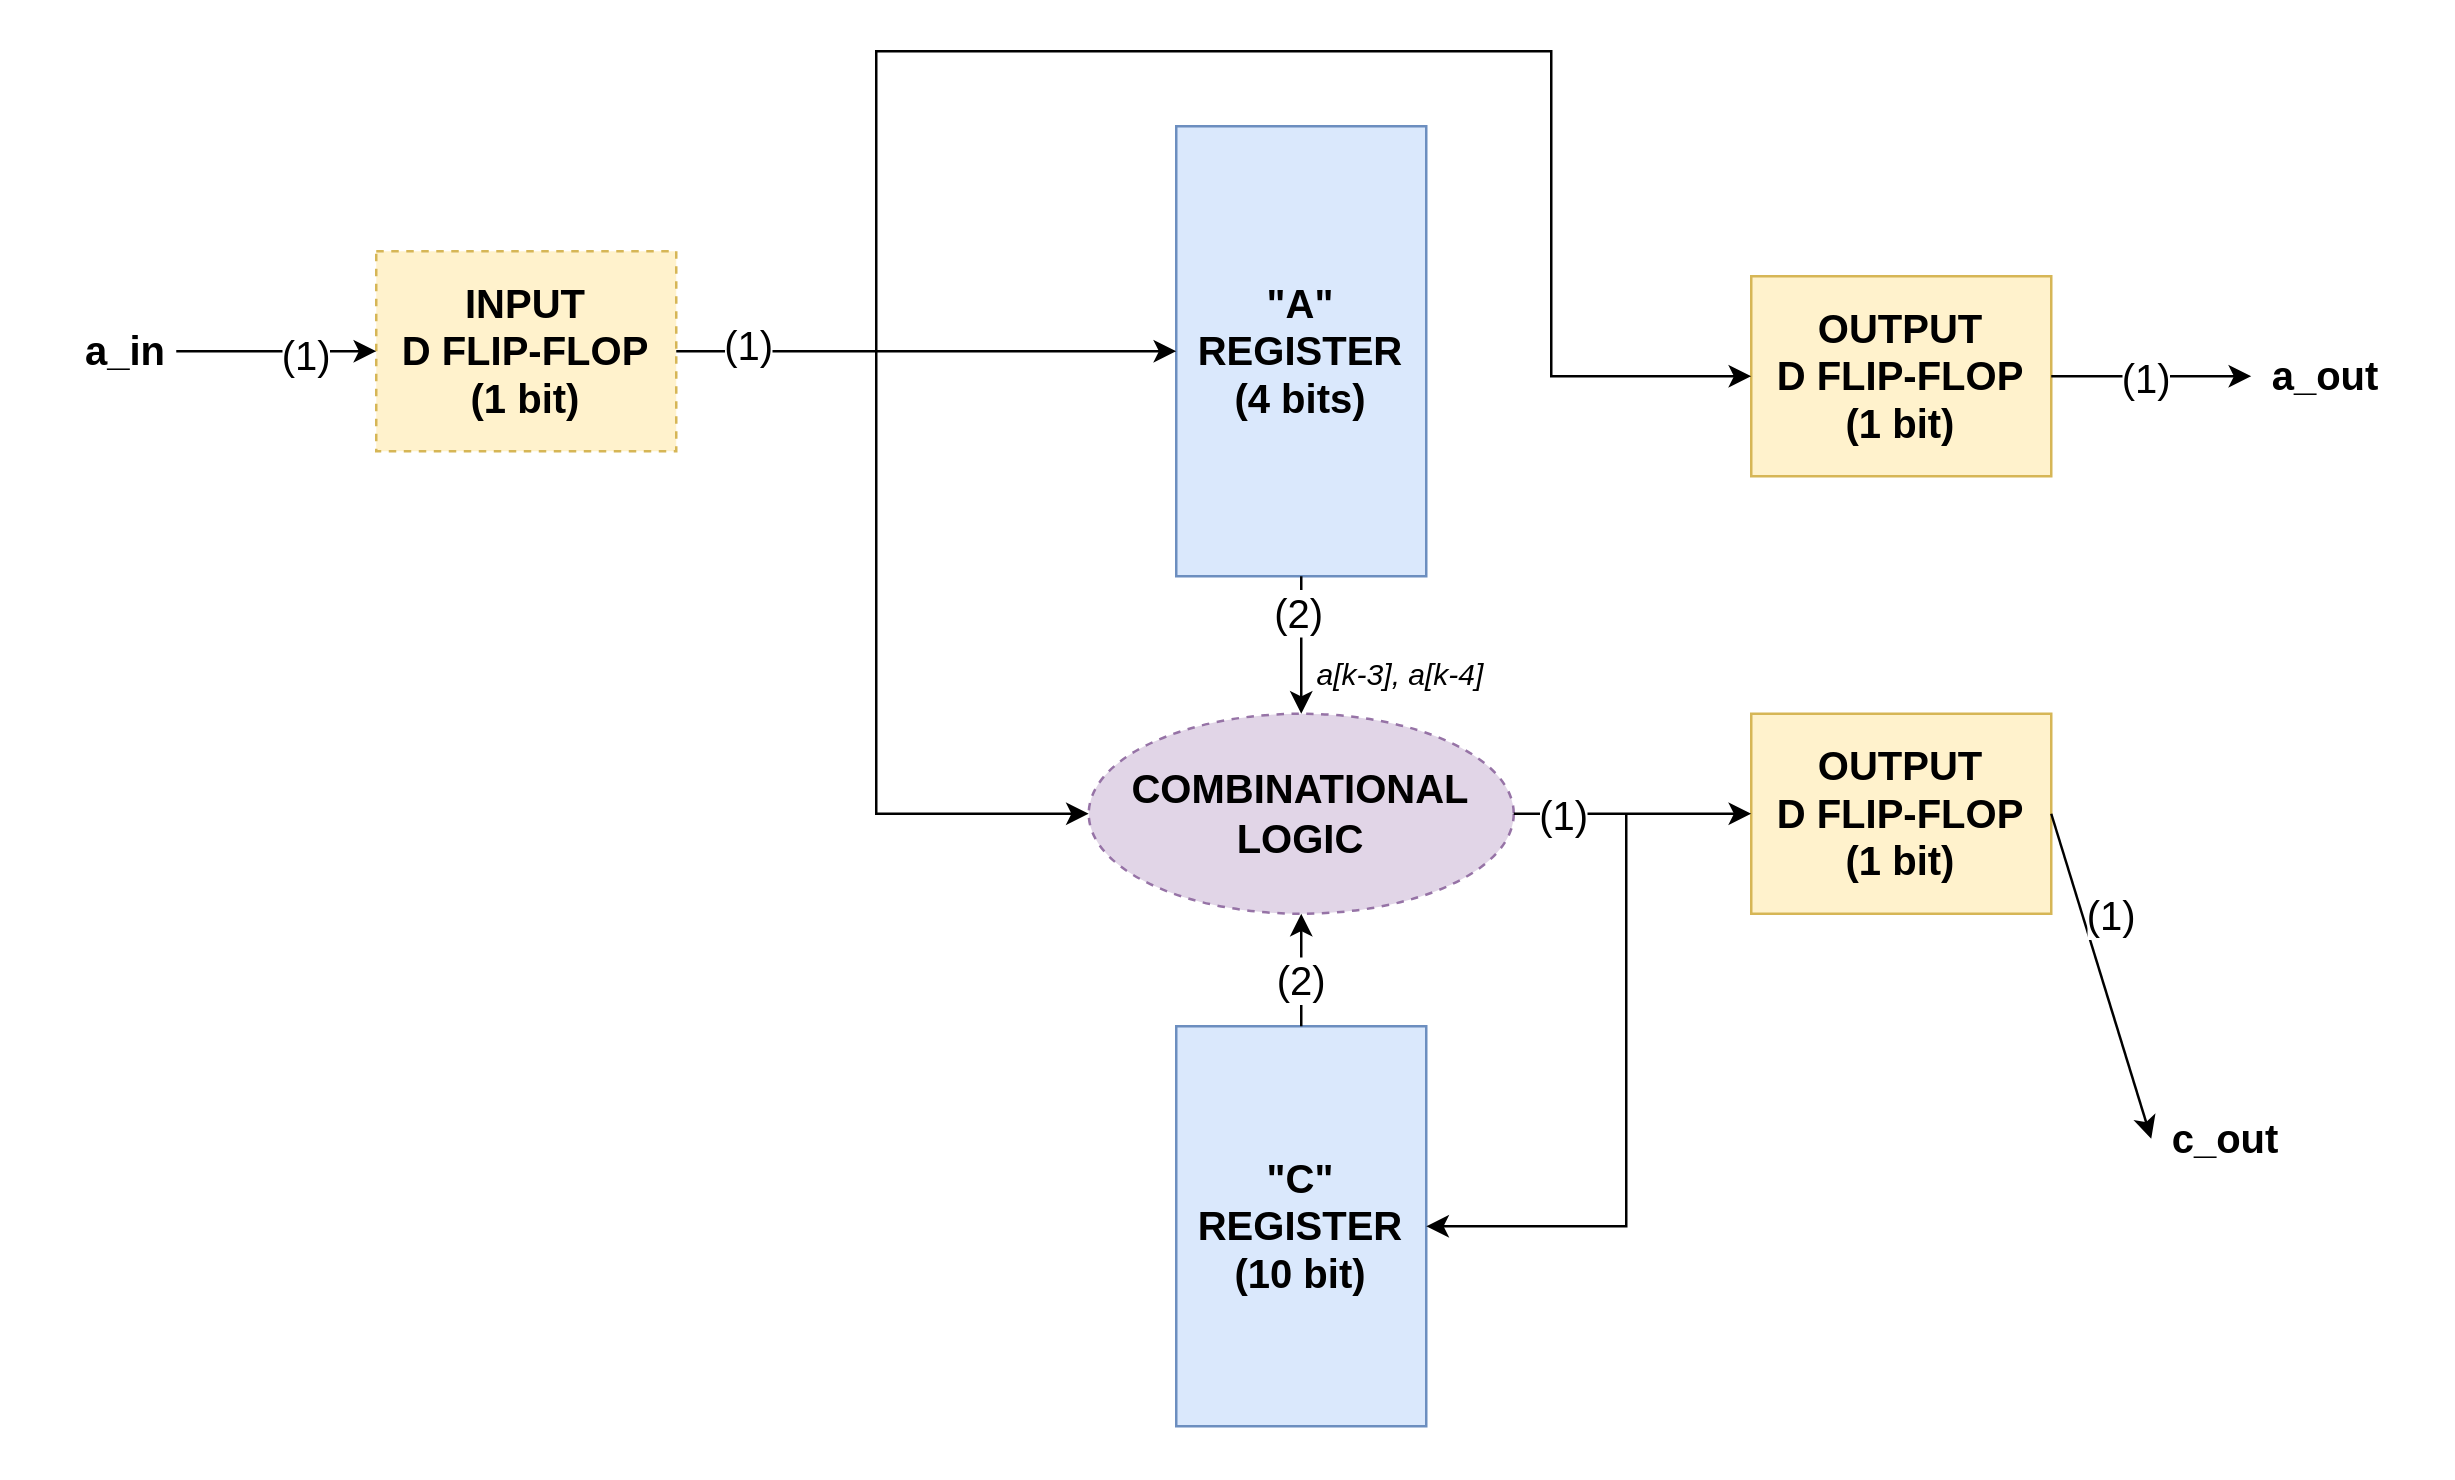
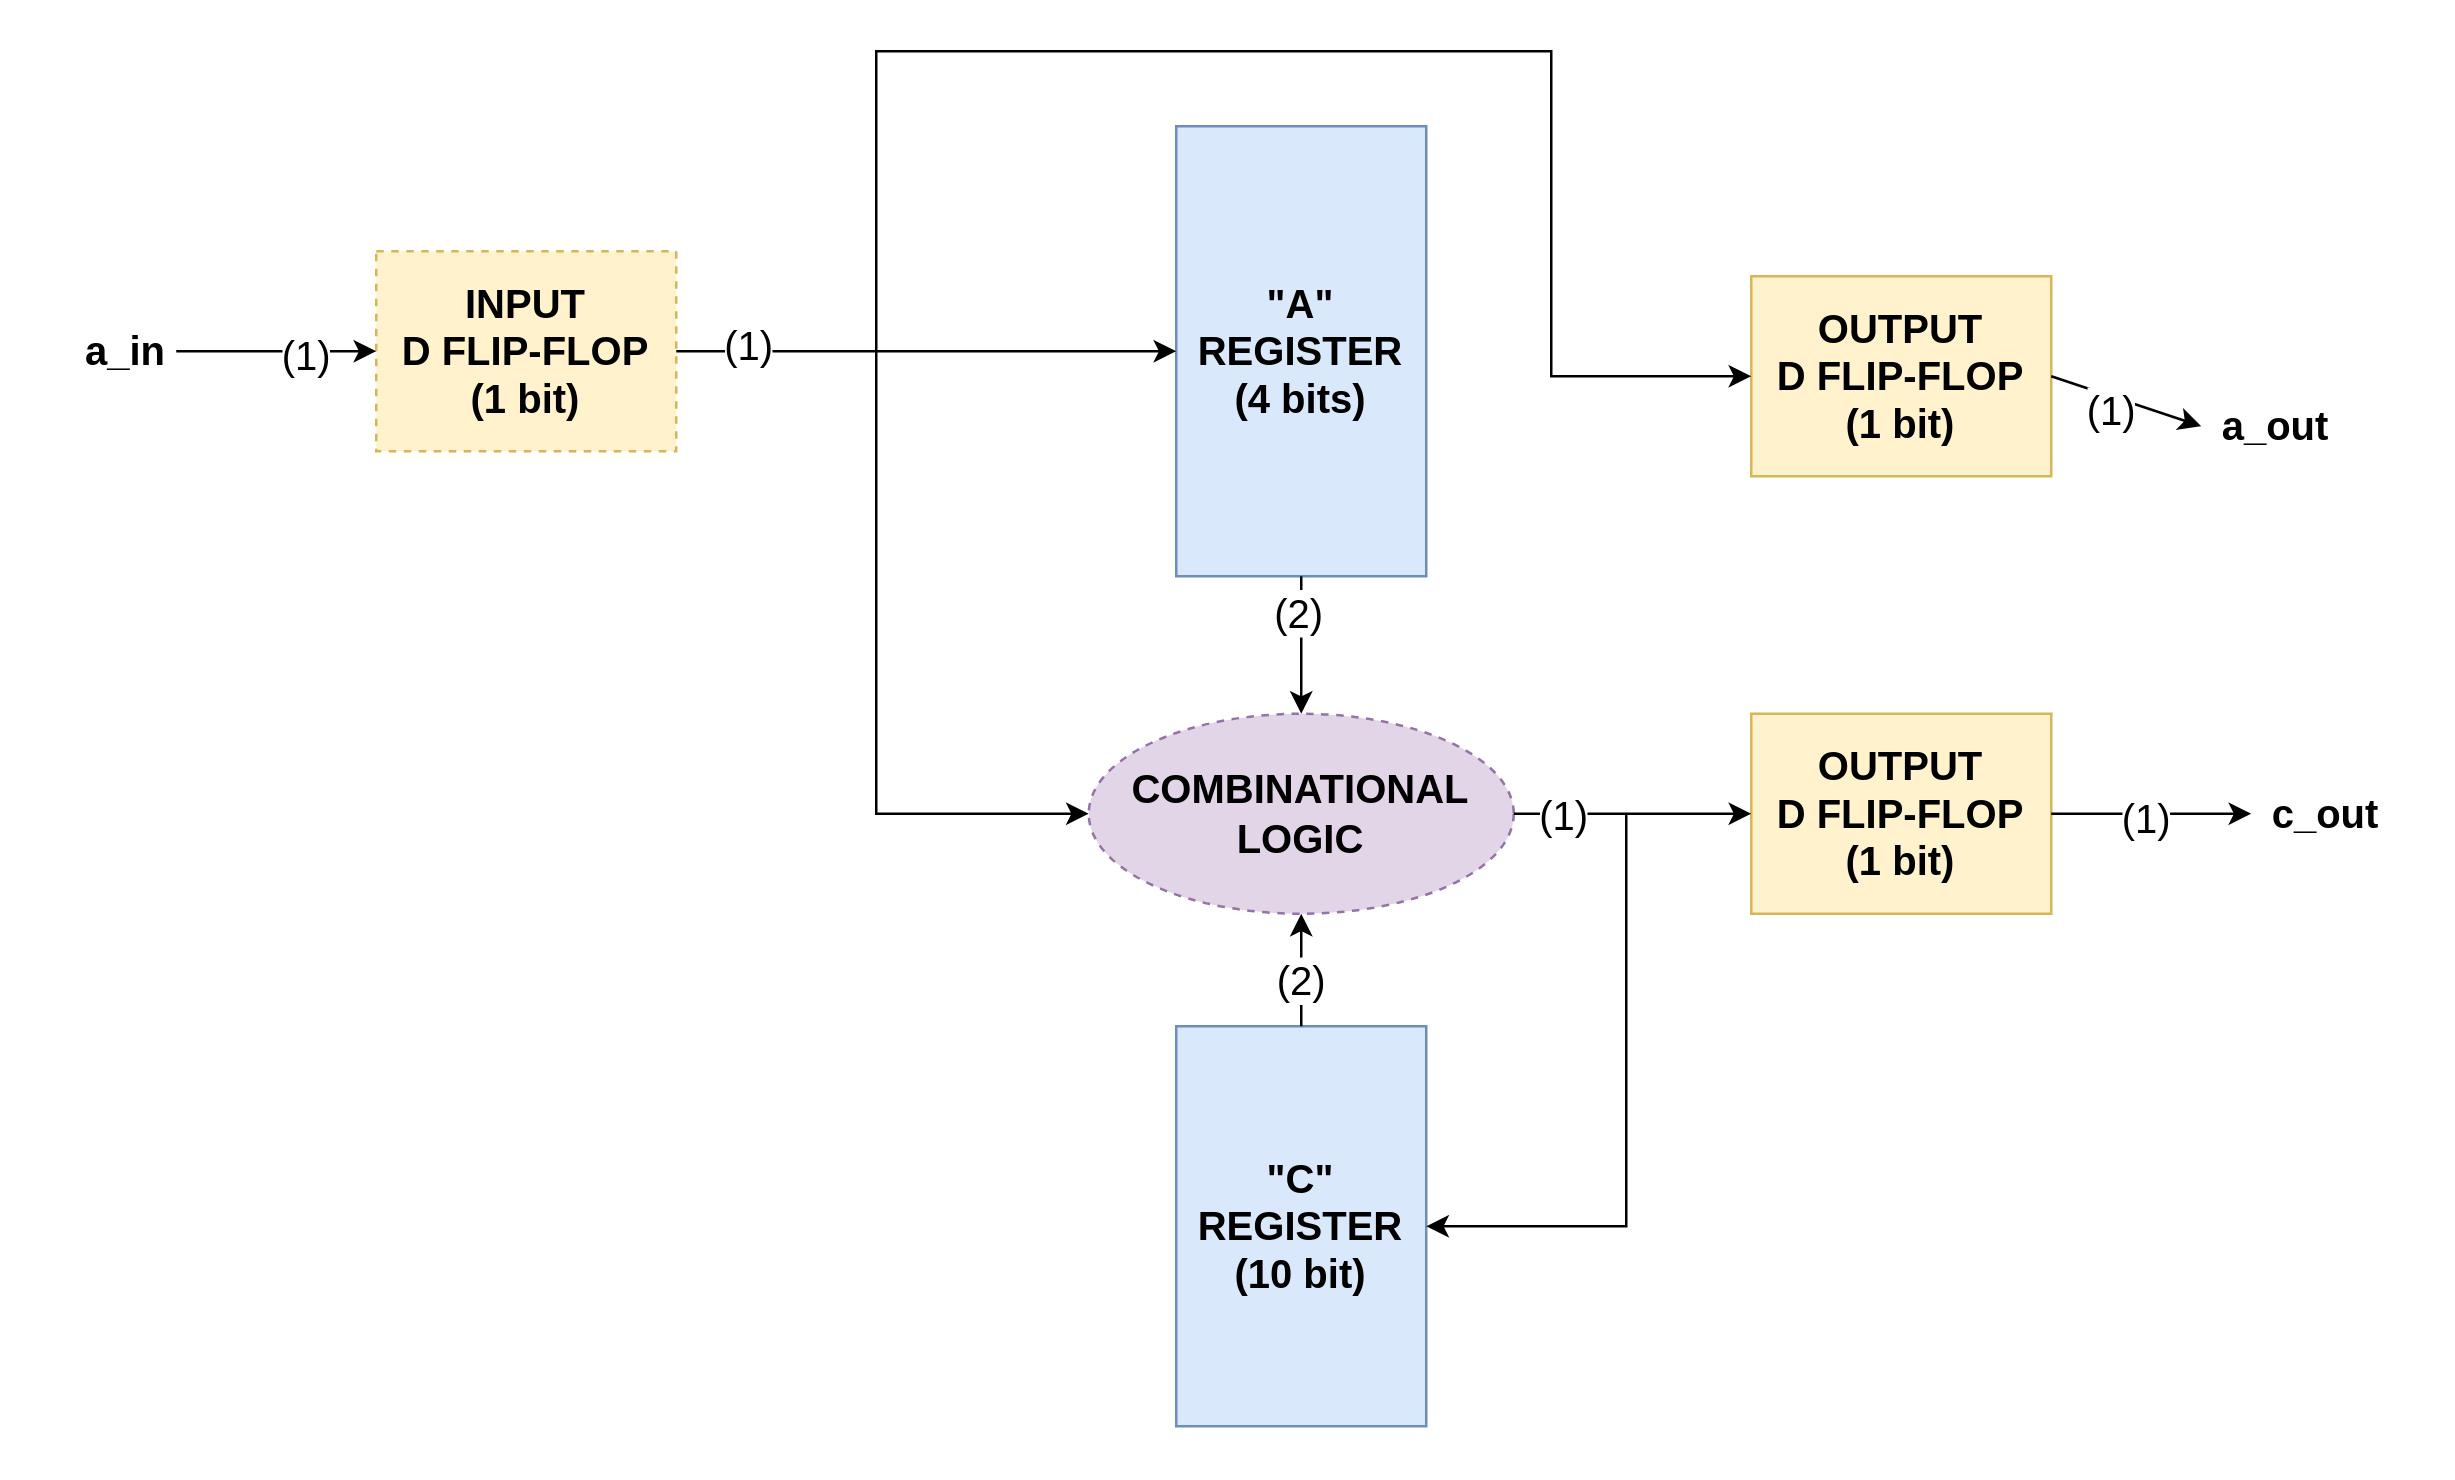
- <mxCell id="22" value="a_out" style="text;html=1;strokeColor=none;fillColor=none;align=center;verticalAlign=middle;whiteSpace=wrap;rounded=0;fontSize=16;fontStyle=1" parent="1" vertex="1"><mxGeometry x="900" y="135" width="60" height="30" as="geometry" /></mxCell>
+ <mxCell id="22" value="a_out" style="text;html=1;strokeColor=none;fillColor=none;align=center;verticalAlign=middle;whiteSpace=wrap;rounded=0;fontSize=16;fontStyle=1" parent="1" vertex="1"><mxGeometry x="880" y="155" width="60" height="30" as="geometry" /></mxCell>
- <mxCell id="28" value="&lt;i&gt;a[k-3], a[k-4]&lt;/i&gt;" style="text;html=1;strokeColor=none;fillColor=none;align=center;verticalAlign=middle;whiteSpace=wrap;rounded=0;" vertex="1" parent="1"><mxGeometry x="520" y="260" width="80" height="20" as="geometry" /></mxCell>
- <mxCell id="23" value="c_out" style="text;html=1;strokeColor=none;fillColor=none;align=center;verticalAlign=middle;whiteSpace=wrap;rounded=0;fontSize=16;fontStyle=1" parent="1" vertex="1"><mxGeometry x="860" y="440" width="60" height="30" as="geometry" /></mxCell>
+ <mxCell id="23" value="c_out" style="text;html=1;strokeColor=none;fillColor=none;align=center;verticalAlign=middle;whiteSpace=wrap;rounded=0;fontSize=16;fontStyle=1" parent="1" vertex="1"><mxGeometry x="900" y="310" width="60" height="30" as="geometry" /></mxCell>
